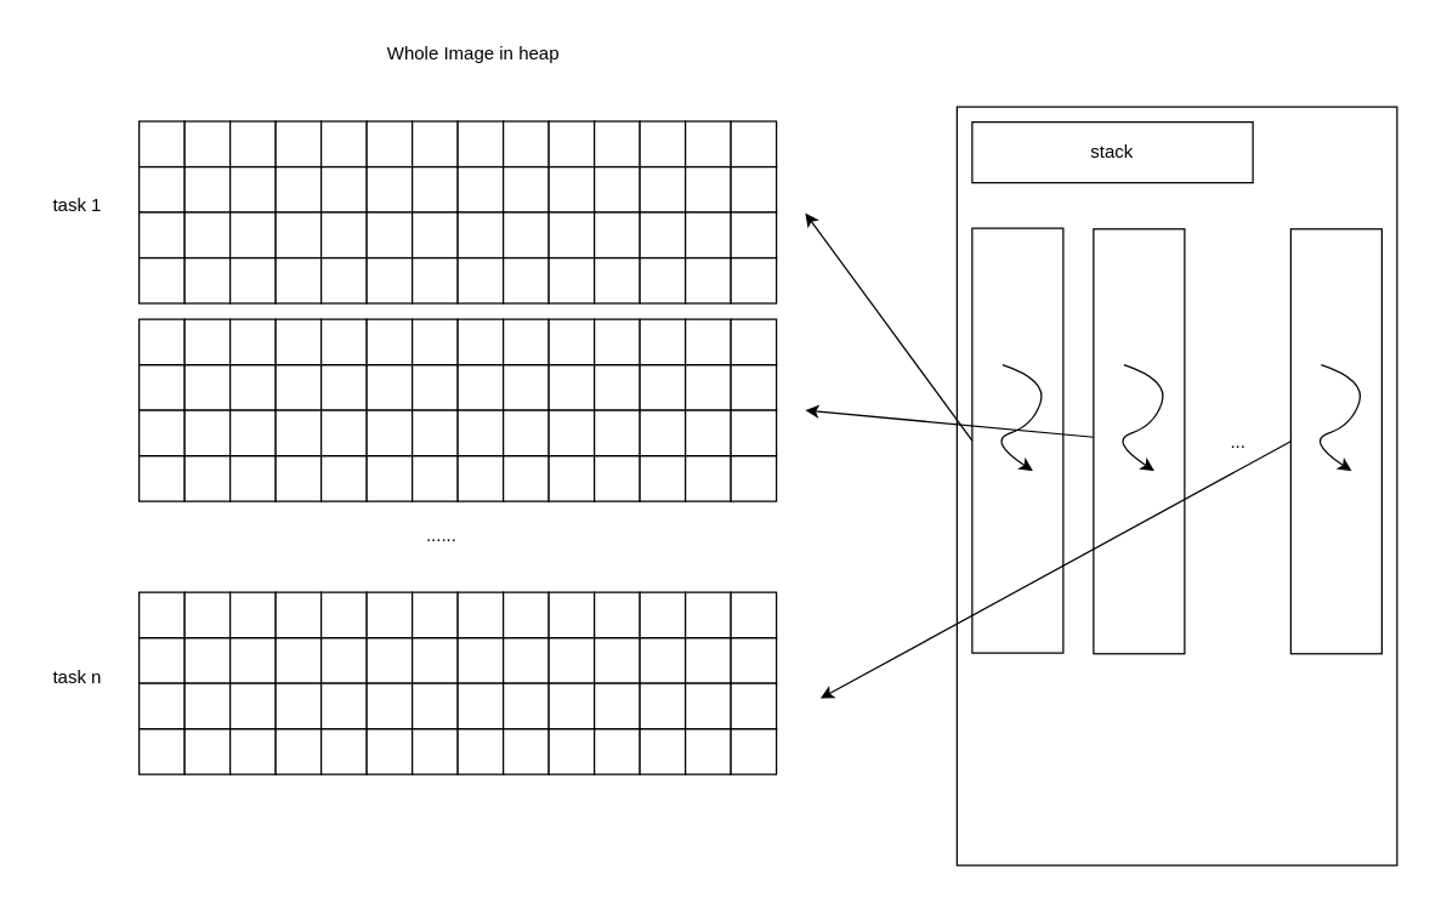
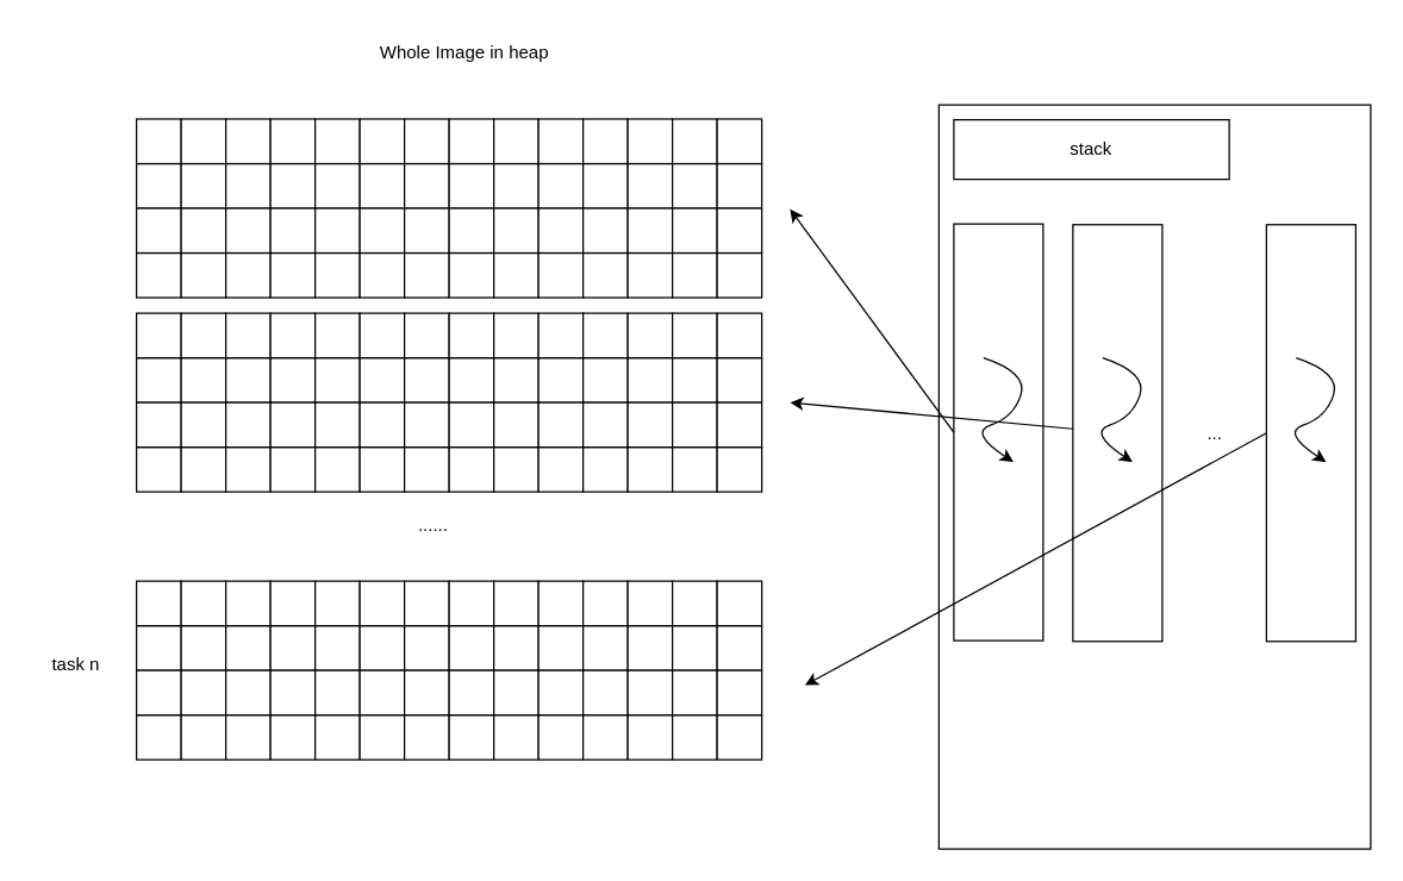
- <mxCell id="2" value="task 1" style="text;html=1;align=center;verticalAlign=middle;resizable=0;points=[];autosize=1;strokeColor=none;fillColor=none;" parent="1" vertex="1"><mxGeometry x="20" y="120" width="60" height="30" as="geometry" /></mxCell>
